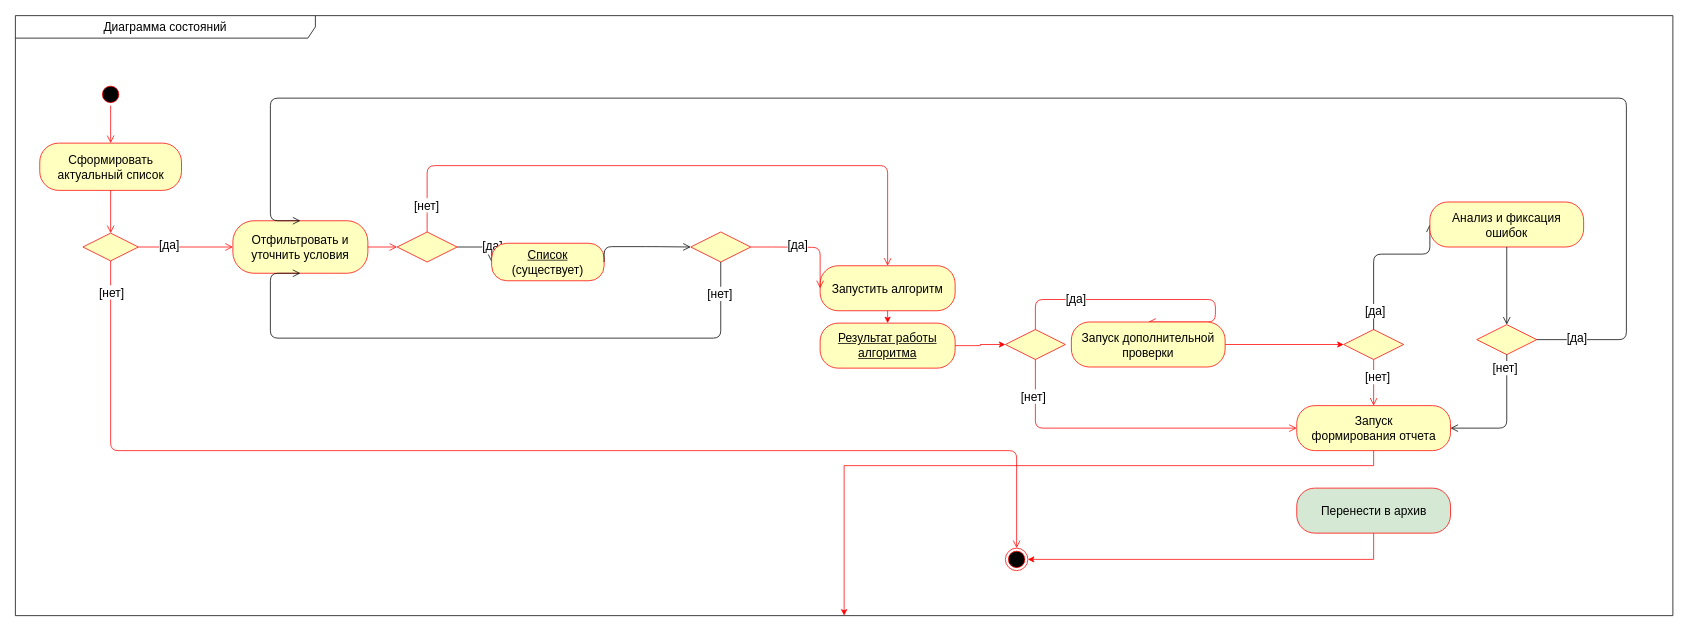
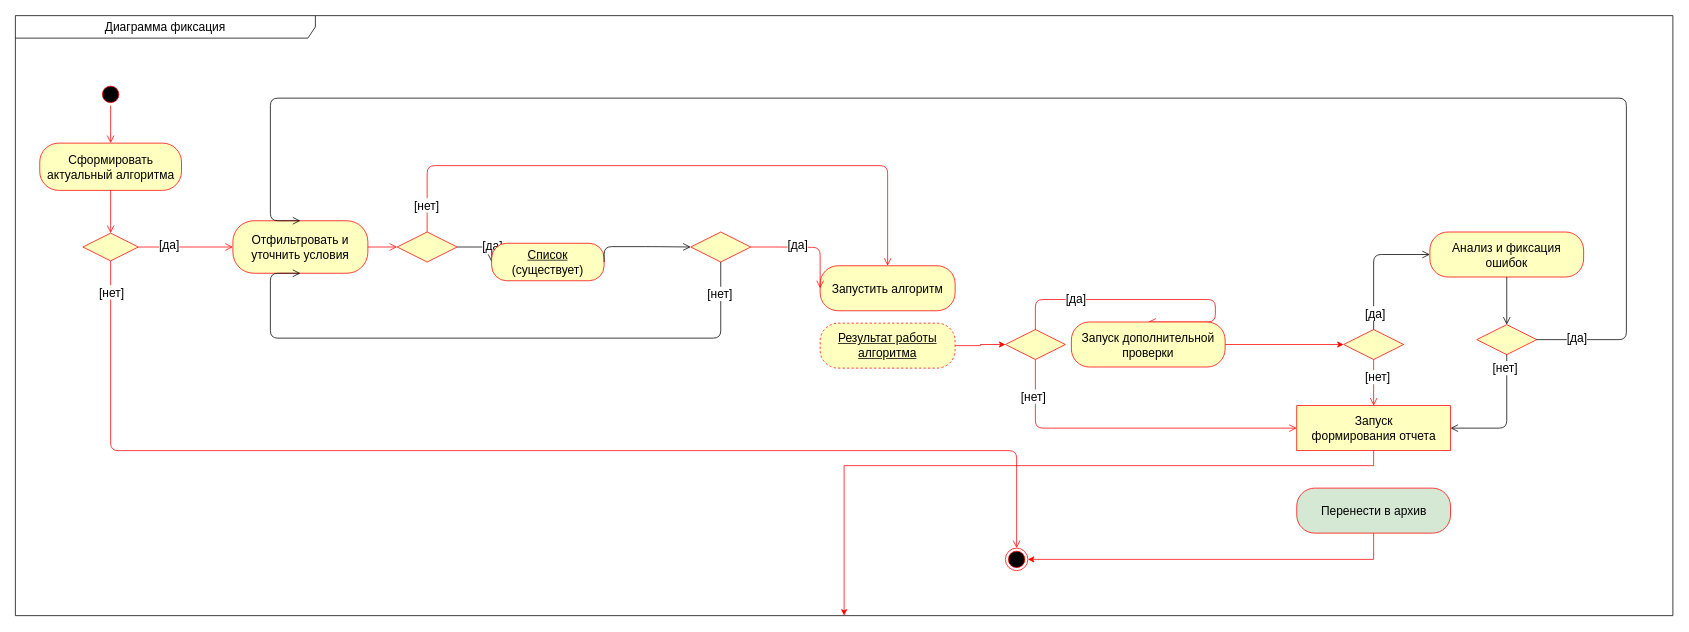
- <mxCell id="2" value="&lt;font style=&quot;font-size: 16px&quot;&gt;Диаграмма состояний&lt;/font&gt;" style="shape=umlFrame;whiteSpace=wrap;html=1;width=400;height=30;fontSize=15;" parent="1" vertex="1"><mxGeometry x="20" y="20" width="2210" height="800" as="geometry" /></mxCell>
+ <mxCell id="2" value="&lt;font style=&quot;font-size: 16px&quot;&gt;Диаграмма фиксация&lt;/font&gt;" style="shape=umlFrame;whiteSpace=wrap;html=1;width=400;height=30;fontSize=15;" parent="1" vertex="1"><mxGeometry x="20" y="20" width="2210" height="800" as="geometry" /></mxCell>
- <mxCell id="6" value="Сформировать&lt;br&gt;актуальный список" style="rounded=1;whiteSpace=wrap;html=1;arcSize=40;fontColor=#000000;fillColor=#ffffc0;strokeColor=#ff0000;fontSize=16;" parent="1" vertex="1"><mxGeometry x="52.5" y="190" width="189" height="63" as="geometry" /></mxCell>
+ <mxCell id="6" value="Сформировать&lt;br&gt;актуальный алгоритма" style="rounded=1;whiteSpace=wrap;html=1;arcSize=40;fontColor=#000000;fillColor=#ffffc0;strokeColor=#ff0000;fontSize=16;" parent="1" vertex="1"><mxGeometry x="52.5" y="190" width="189" height="63" as="geometry" /></mxCell>
- <mxCell id="35" value="&lt;div&gt;Анализ и фиксация&lt;/div&gt;&lt;div&gt;ошибок&lt;/div&gt;" style="rounded=1;whiteSpace=wrap;html=1;arcSize=40;fontColor=#000000;fillColor=#ffffc0;strokeColor=#ff0000;fontSize=16;" parent="1" vertex="1"><mxGeometry x="1906" y="268.5" width="205" height="60" as="geometry" /></mxCell>
+ <mxCell id="35" value="&lt;div&gt;Анализ и фиксация&lt;/div&gt;&lt;div&gt;ошибок&lt;/div&gt;" style="rounded=1;whiteSpace=wrap;html=1;arcSize=40;fontColor=#000000;fillColor=#ffffc0;strokeColor=#ff0000;fontSize=16;" parent="1" vertex="1"><mxGeometry x="1906" y="308.5" width="205" height="60" as="geometry" /></mxCell>
- <mxCell id="18" style="edgeStyle=orthogonalEdgeStyle;rounded=0;orthogonalLoop=1;jettySize=auto;html=1;labelBackgroundColor=#FFFFFF;fontSize=16;fillColor=#e51400;strokeColor=#FF0000;exitX=0.5;exitY=1;exitDx=0;exitDy=0;entryX=0.5;entryY=0;entryDx=0;entryDy=0;" parent="1" source="19" target="27" edge="1"><mxGeometry relative="1" as="geometry"><mxPoint x="1439.5" y="248.5" as="sourcePoint" /><mxPoint x="1380" y="329" as="targetPoint" /><Array as="points"><mxPoint x="1183" y="400" /><mxPoint x="1183" y="400" /></Array></mxGeometry></mxCell>
- <mxCell id="27" value="&lt;u&gt;Результат работы&lt;br&gt;алгоритма&lt;/u&gt;" style="rounded=1;whiteSpace=wrap;html=1;arcSize=40;fontColor=#000000;fillColor=#ffffc0;strokeColor=#ff0000;fontSize=16;" parent="1" vertex="1"><mxGeometry x="1093" y="430" width="180" height="60" as="geometry" /></mxCell>
+ <mxCell id="27" value="&lt;u&gt;Результат работы&lt;br&gt;алгоритма&lt;/u&gt;" style="rounded=1;whiteSpace=wrap;html=1;arcSize=40;fontColor=#000000;fillColor=#ffffc0;strokeColor=#ff0000;fontSize=16;dashed=1;" parent="1" vertex="1"><mxGeometry x="1093" y="430" width="180" height="60" as="geometry" /></mxCell>
- <mxCell id="29" value="Запуск&lt;br&gt;формирования отчета" style="rounded=1;whiteSpace=wrap;html=1;arcSize=40;fontColor=#000000;fillColor=#ffffc0;strokeColor=#ff0000;fontSize=16;" parent="1" vertex="1"><mxGeometry x="1728.5" y="540" width="205" height="60" as="geometry" /></mxCell>
+ <mxCell id="29" value="Запуск&lt;br&gt;формирования отчета" style="whiteSpace=wrap;html=1;arcSize=40;fontColor=#000000;fillColor=#ffffc0;strokeColor=#ff0000;fontSize=16;rounded=0;" parent="1" vertex="1"><mxGeometry x="1728.5" y="540" width="205" height="60" as="geometry" /></mxCell>
